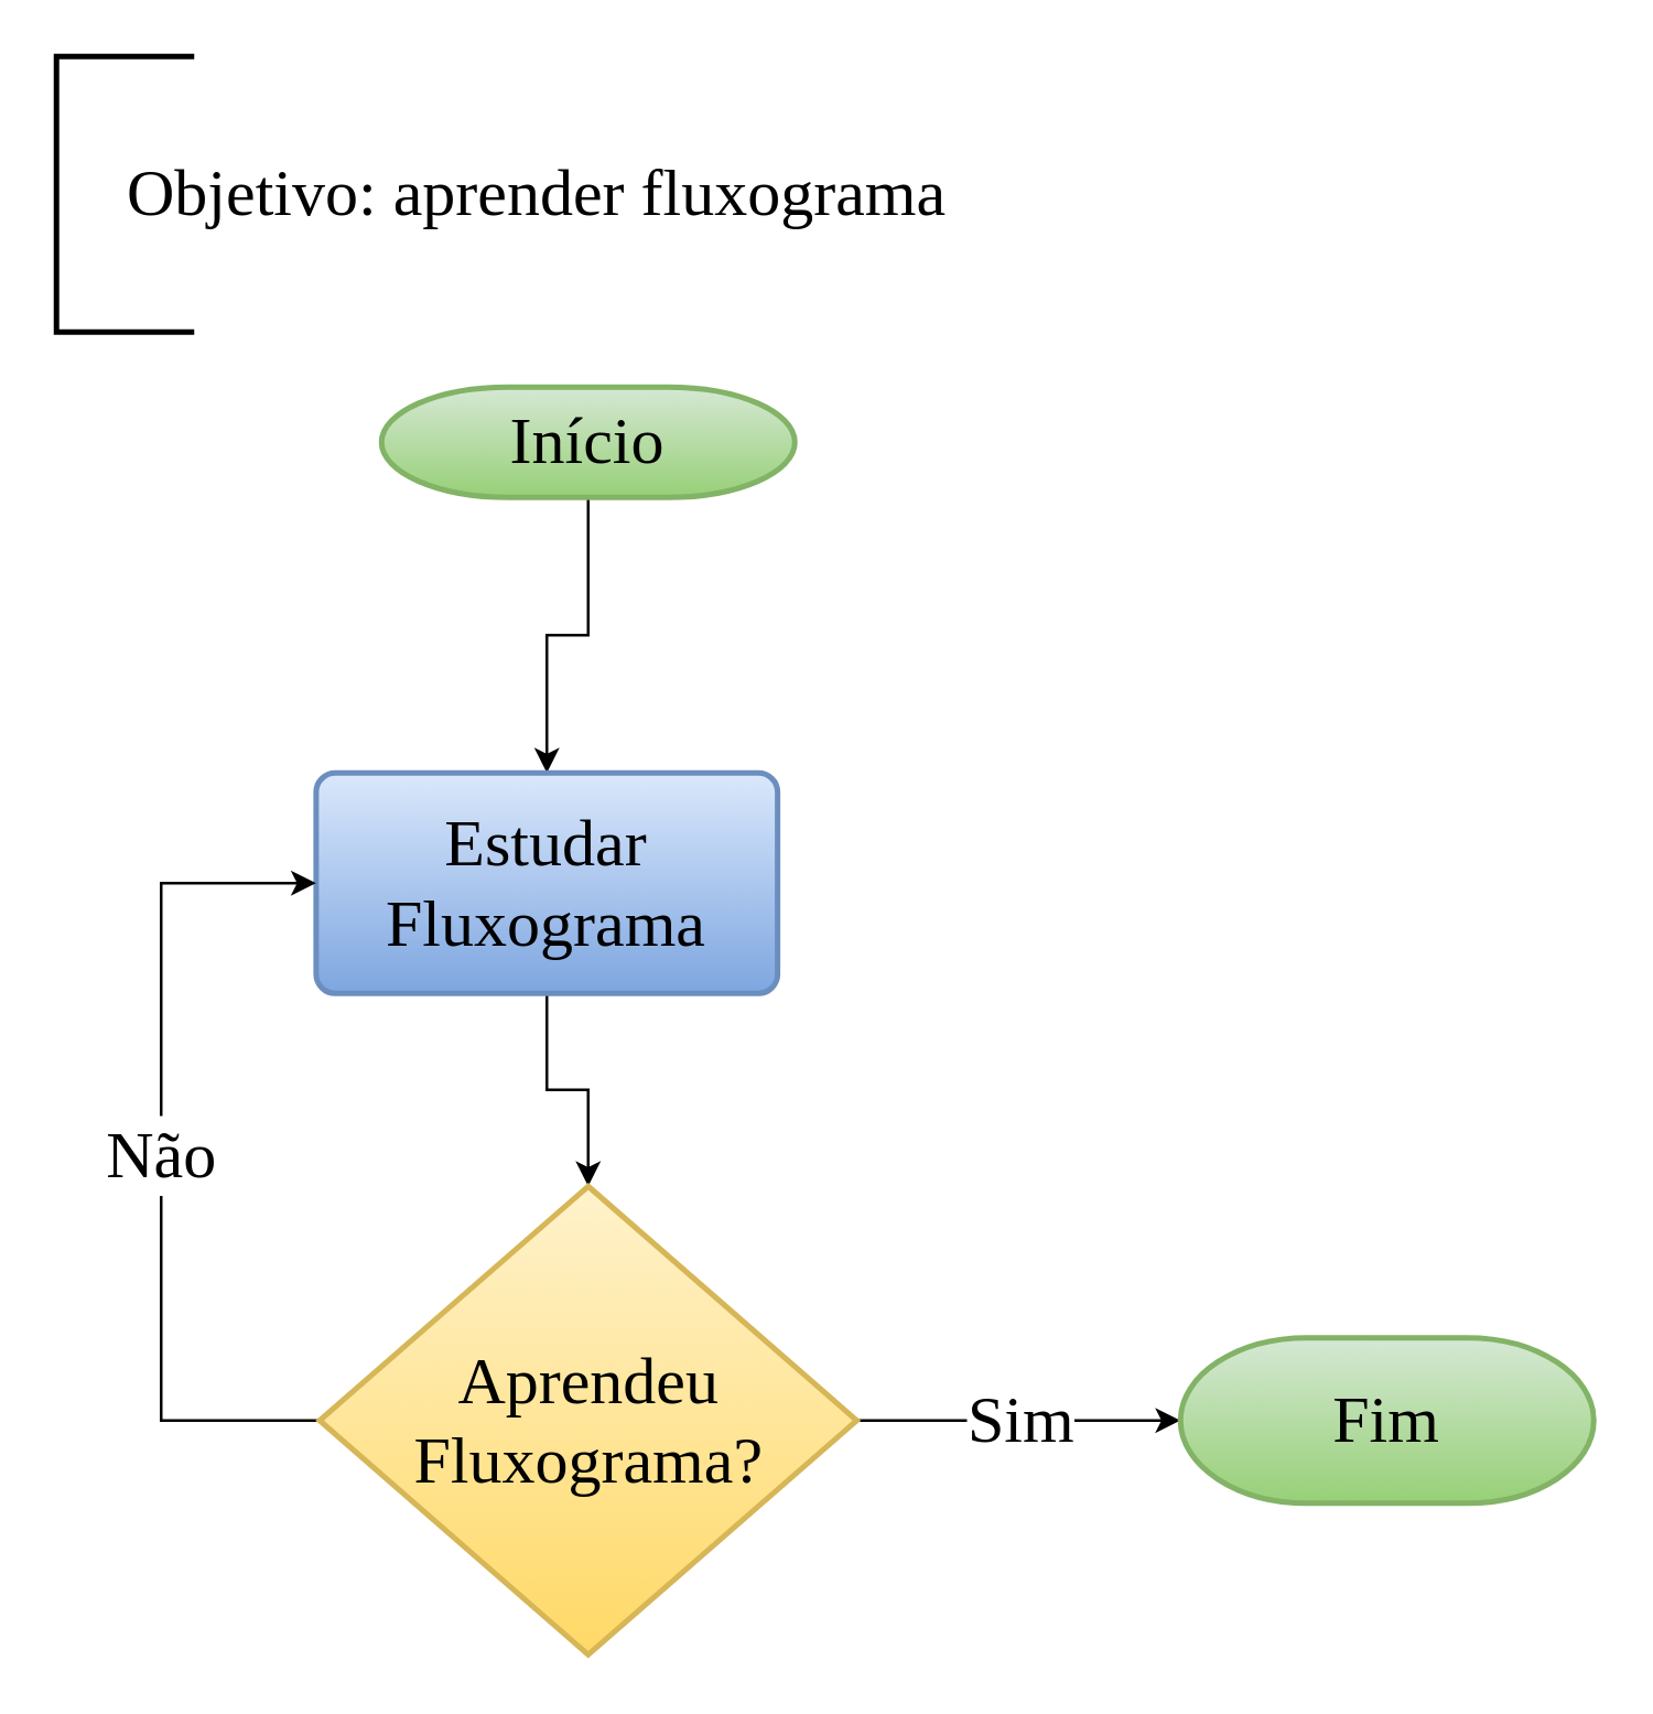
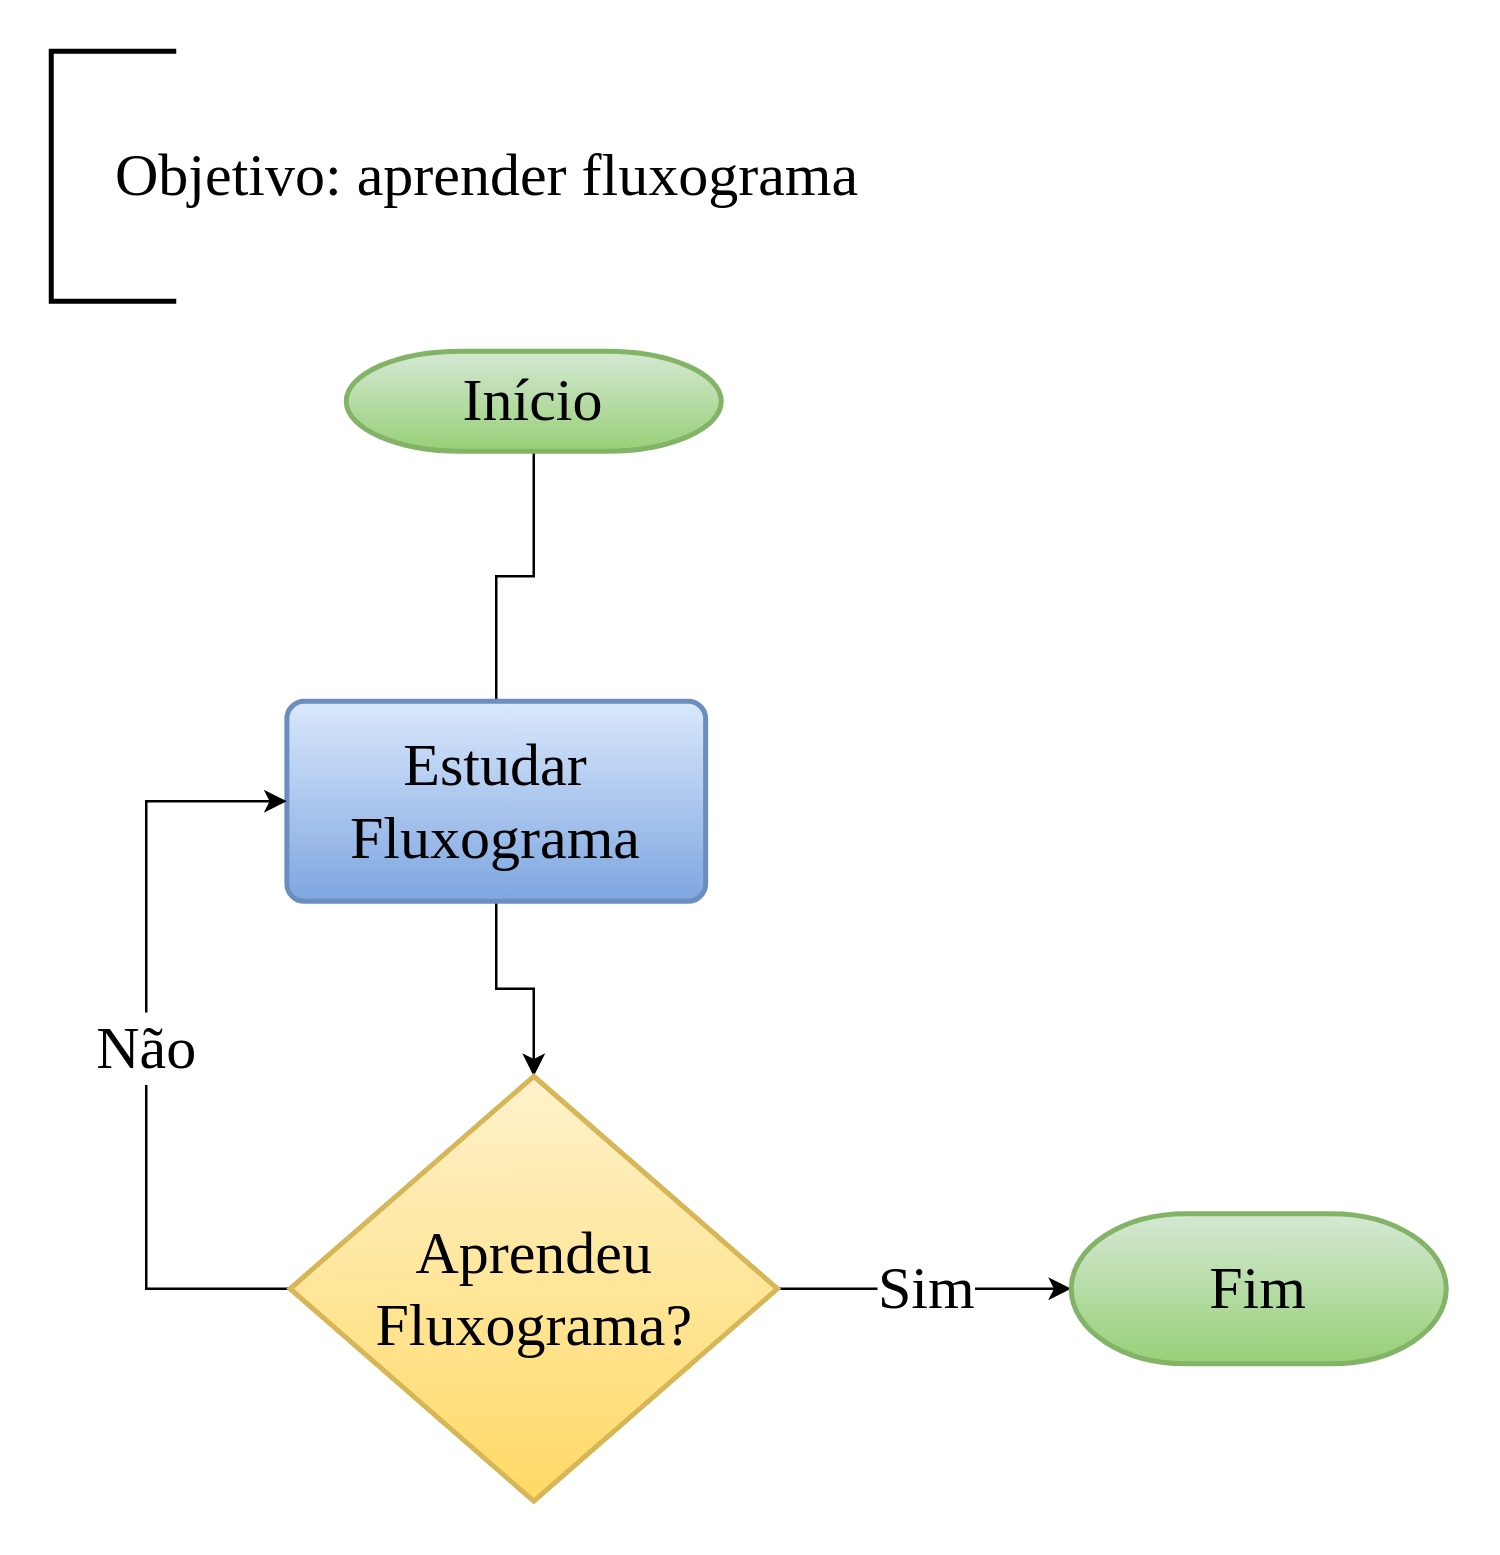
- <mxCell id="2" style="edgeStyle=orthogonalEdgeStyle;rounded=0;orthogonalLoop=1;jettySize=auto;html=1;exitX=0.5;exitY=1;exitDx=0;exitDy=0;exitPerimeter=0;entryX=0.5;entryY=0;entryDx=0;entryDy=0;fontFamily=Times New Roman;fontSize=24;fontColor=#000000;" edge="1" parent="1" source="3" target="5"><mxGeometry relative="1" as="geometry" /></mxCell>
+ <mxCell id="2" style="edgeStyle=orthogonalEdgeStyle;rounded=0;orthogonalLoop=1;jettySize=auto;html=1;exitX=0.5;exitY=1;exitDx=0;exitDy=0;exitPerimeter=0;entryX=0.5;entryY=0;entryDx=0;entryDy=0;fontFamily=Times New Roman;fontSize=24;fontColor=#000000;endArrow=none;" edge="1" parent="1" source="3" target="5"><mxGeometry relative="1" as="geometry" /></mxCell>
